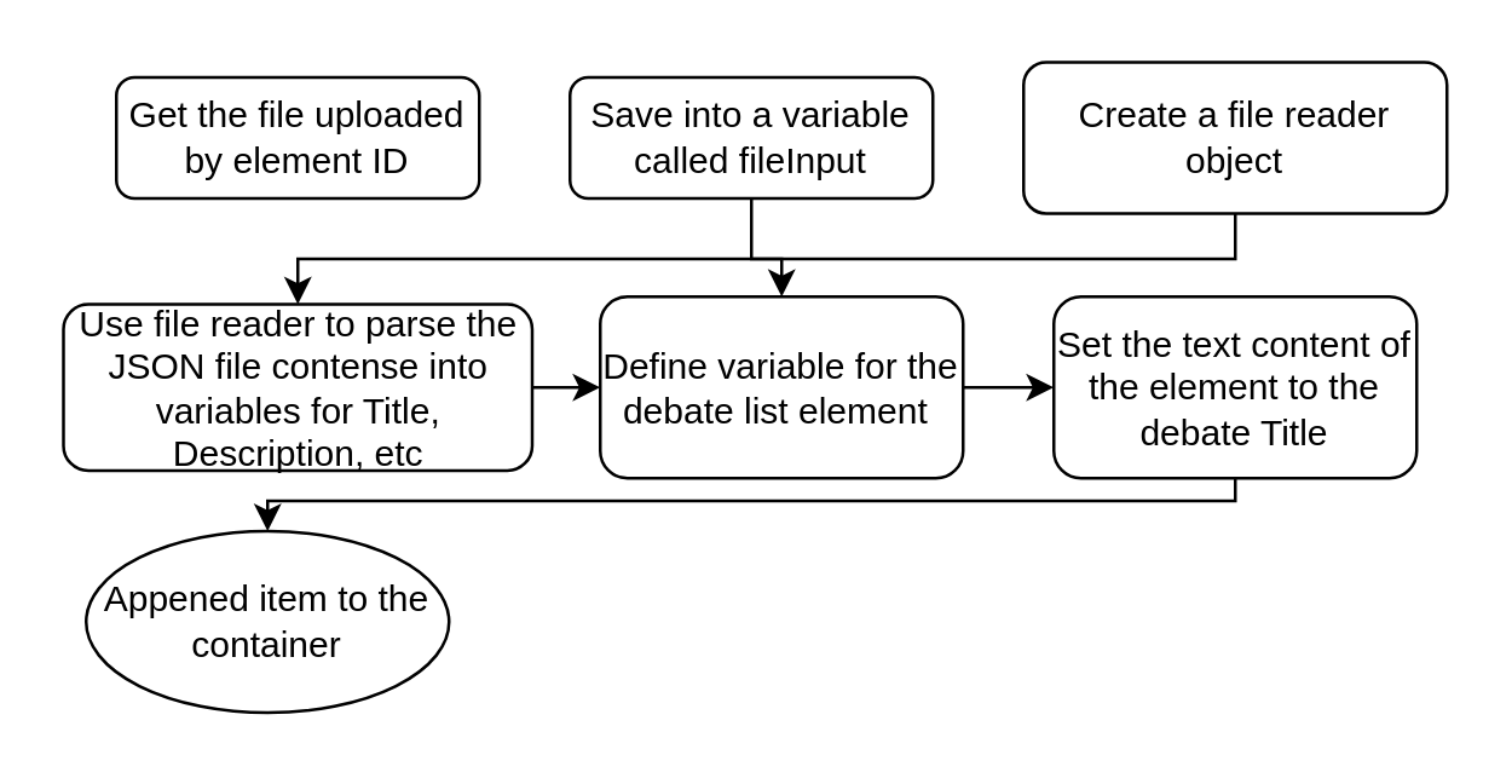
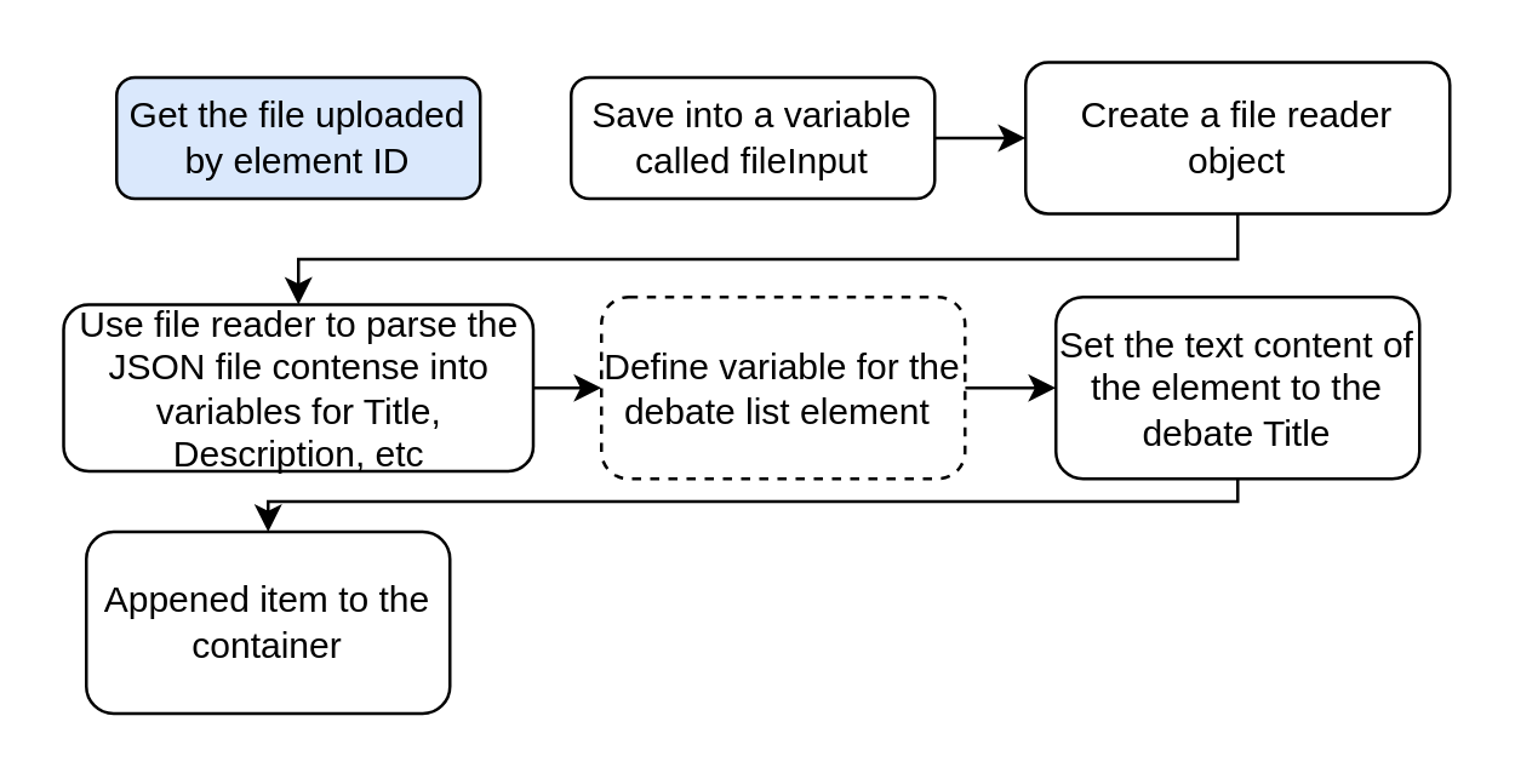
- <mxCell id="6" value="Get the file uploaded by element ID" style="rounded=1;whiteSpace=wrap;html=1;fontSize=12;glass=0;strokeWidth=1;shadow=0;" parent="1" vertex="1"><mxGeometry x="38" y="25" width="120" height="40" as="geometry" /></mxCell>
+ <mxCell id="6" value="Get the file uploaded by element ID" style="rounded=1;whiteSpace=wrap;html=1;fontSize=12;glass=0;strokeWidth=1;shadow=0;fillColor=#dae8fc;" parent="1" vertex="1"><mxGeometry x="38" y="25" width="120" height="40" as="geometry" /></mxCell>
- <mxCell id="2" value="" style="edgeStyle=orthogonalEdgeStyle;rounded=0;orthogonalLoop=1;jettySize=auto;html=1;" parent="1" source="3" target="10" edge="1"><mxGeometry relative="1" as="geometry" /></mxCell>
+ <mxCell id="2" value="" style="edgeStyle=orthogonalEdgeStyle;rounded=0;orthogonalLoop=1;jettySize=auto;html=1;" parent="1" source="3" target="5" edge="1"><mxGeometry relative="1" as="geometry" /></mxCell>
- <mxCell id="10" value="Define variable for the debate list element&amp;nbsp;" style="whiteSpace=wrap;html=1;rounded=1;glass=0;strokeWidth=1;shadow=0;" parent="1" vertex="1"><mxGeometry x="198" y="97.5" width="120" height="60" as="geometry" /></mxCell>
+ <mxCell id="10" value="Define variable for the debate list element&amp;nbsp;" style="whiteSpace=wrap;html=1;rounded=1;glass=0;strokeWidth=1;shadow=0;dashed=1;" parent="1" vertex="1"><mxGeometry x="198" y="97.5" width="120" height="60" as="geometry" /></mxCell>
- <mxCell id="13" value="Appened item to the container" style="ellipse;whiteSpace=wrap;html=1;glass=0;strokeWidth=1;shadow=0;" parent="1" vertex="1"><mxGeometry x="28" y="175" width="120" height="60" as="geometry" /></mxCell>
+ <mxCell id="13" value="Appened item to the container" style="whiteSpace=wrap;html=1;rounded=1;glass=0;strokeWidth=1;shadow=0;" parent="1" vertex="1"><mxGeometry x="28" y="175" width="120" height="60" as="geometry" /></mxCell>
